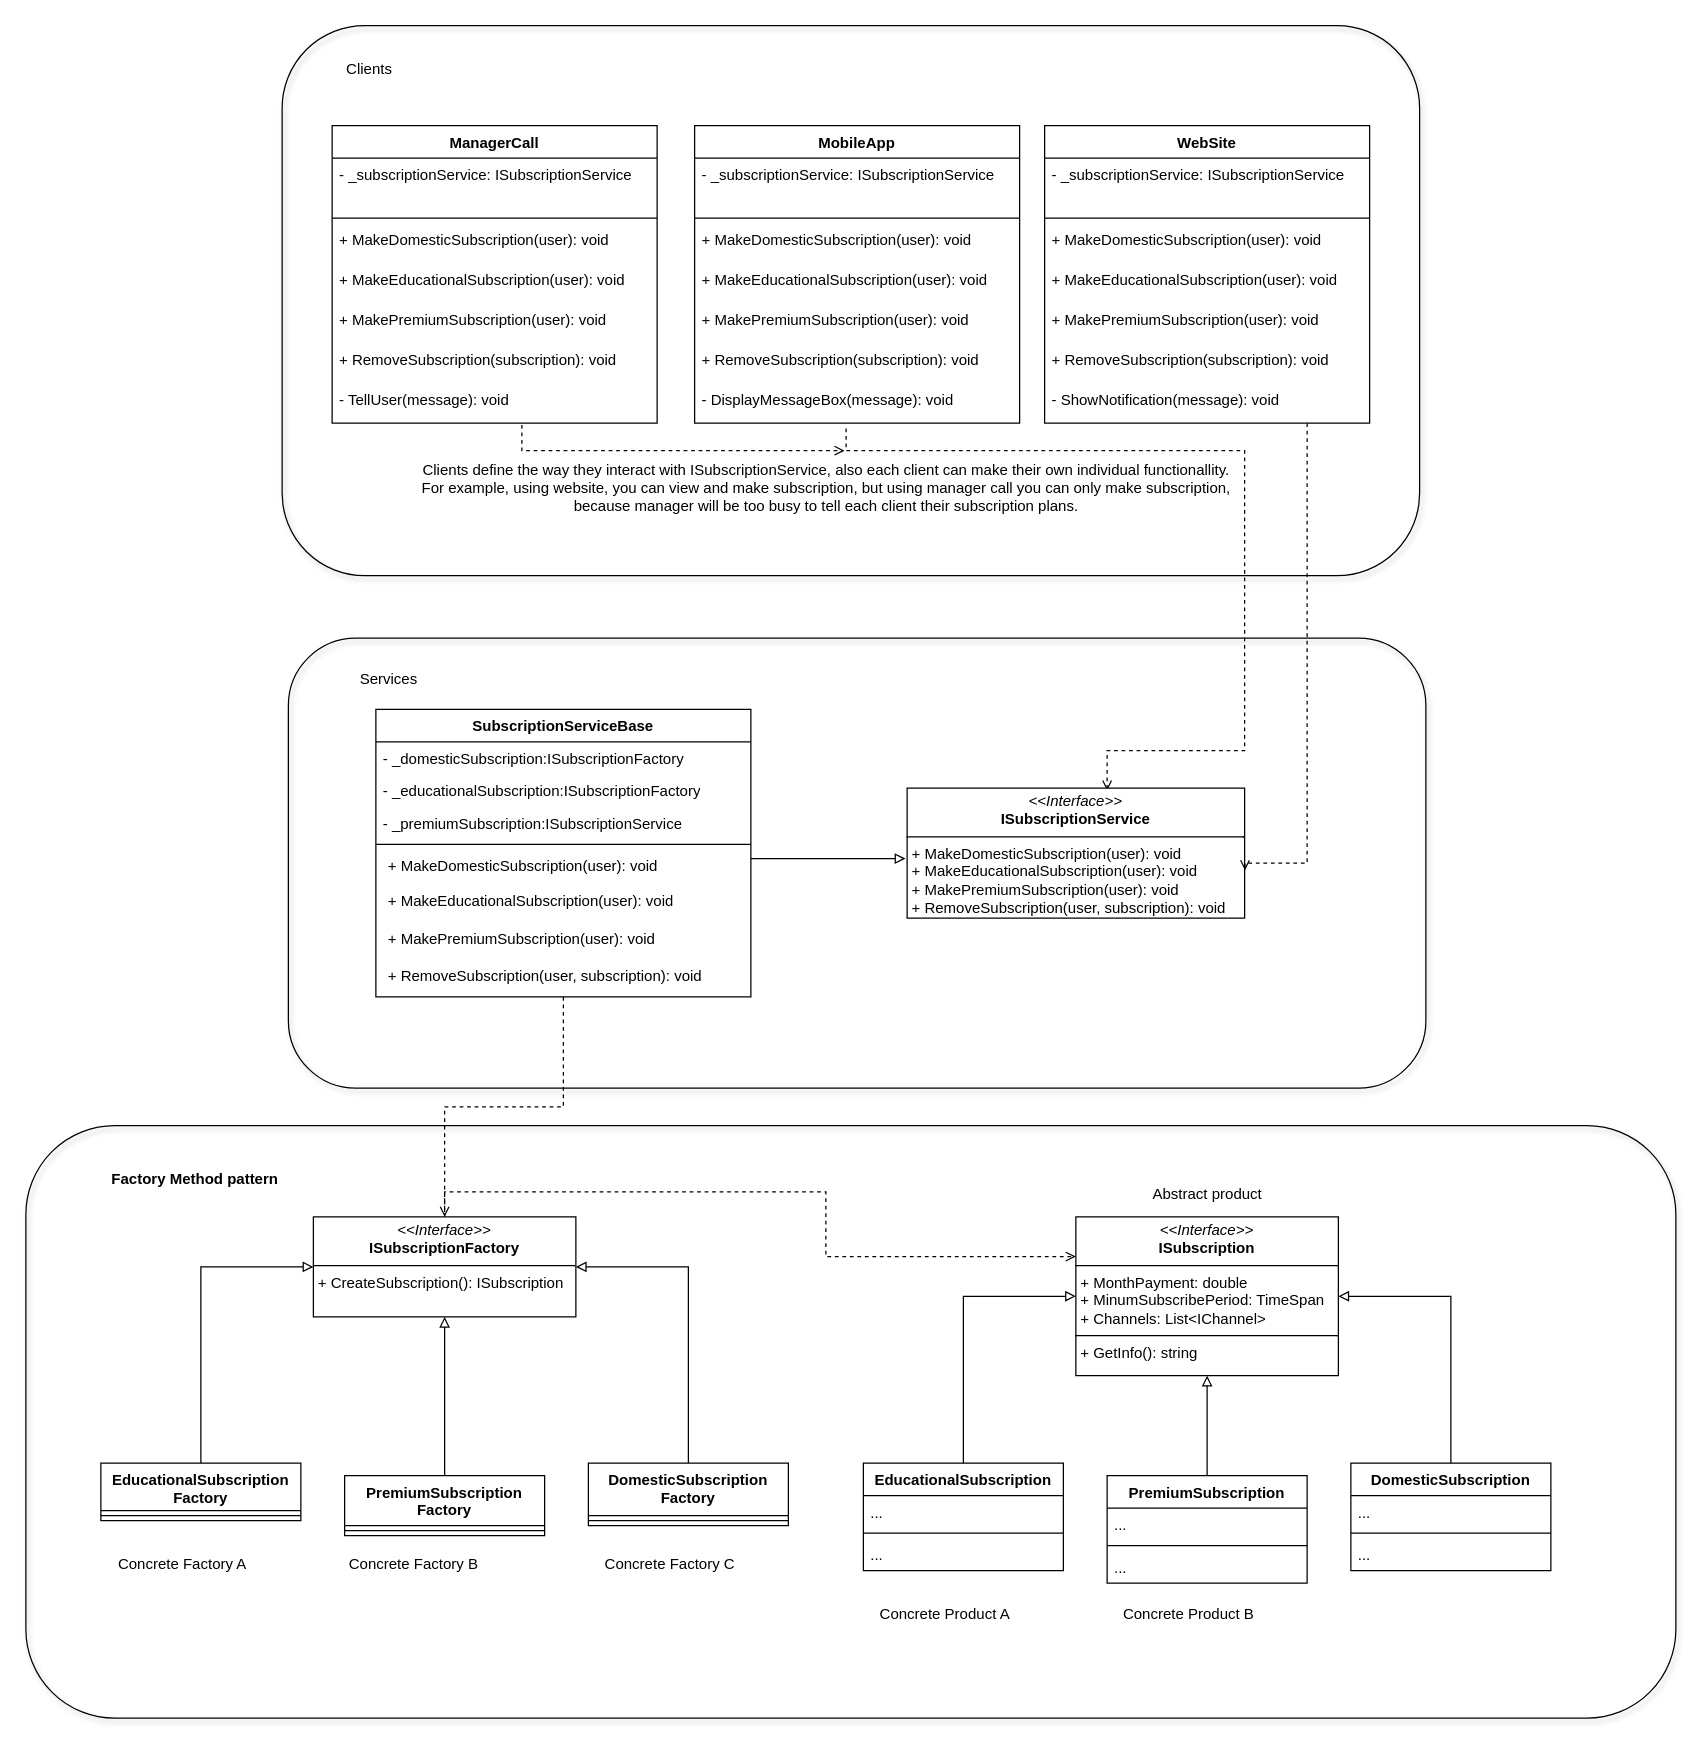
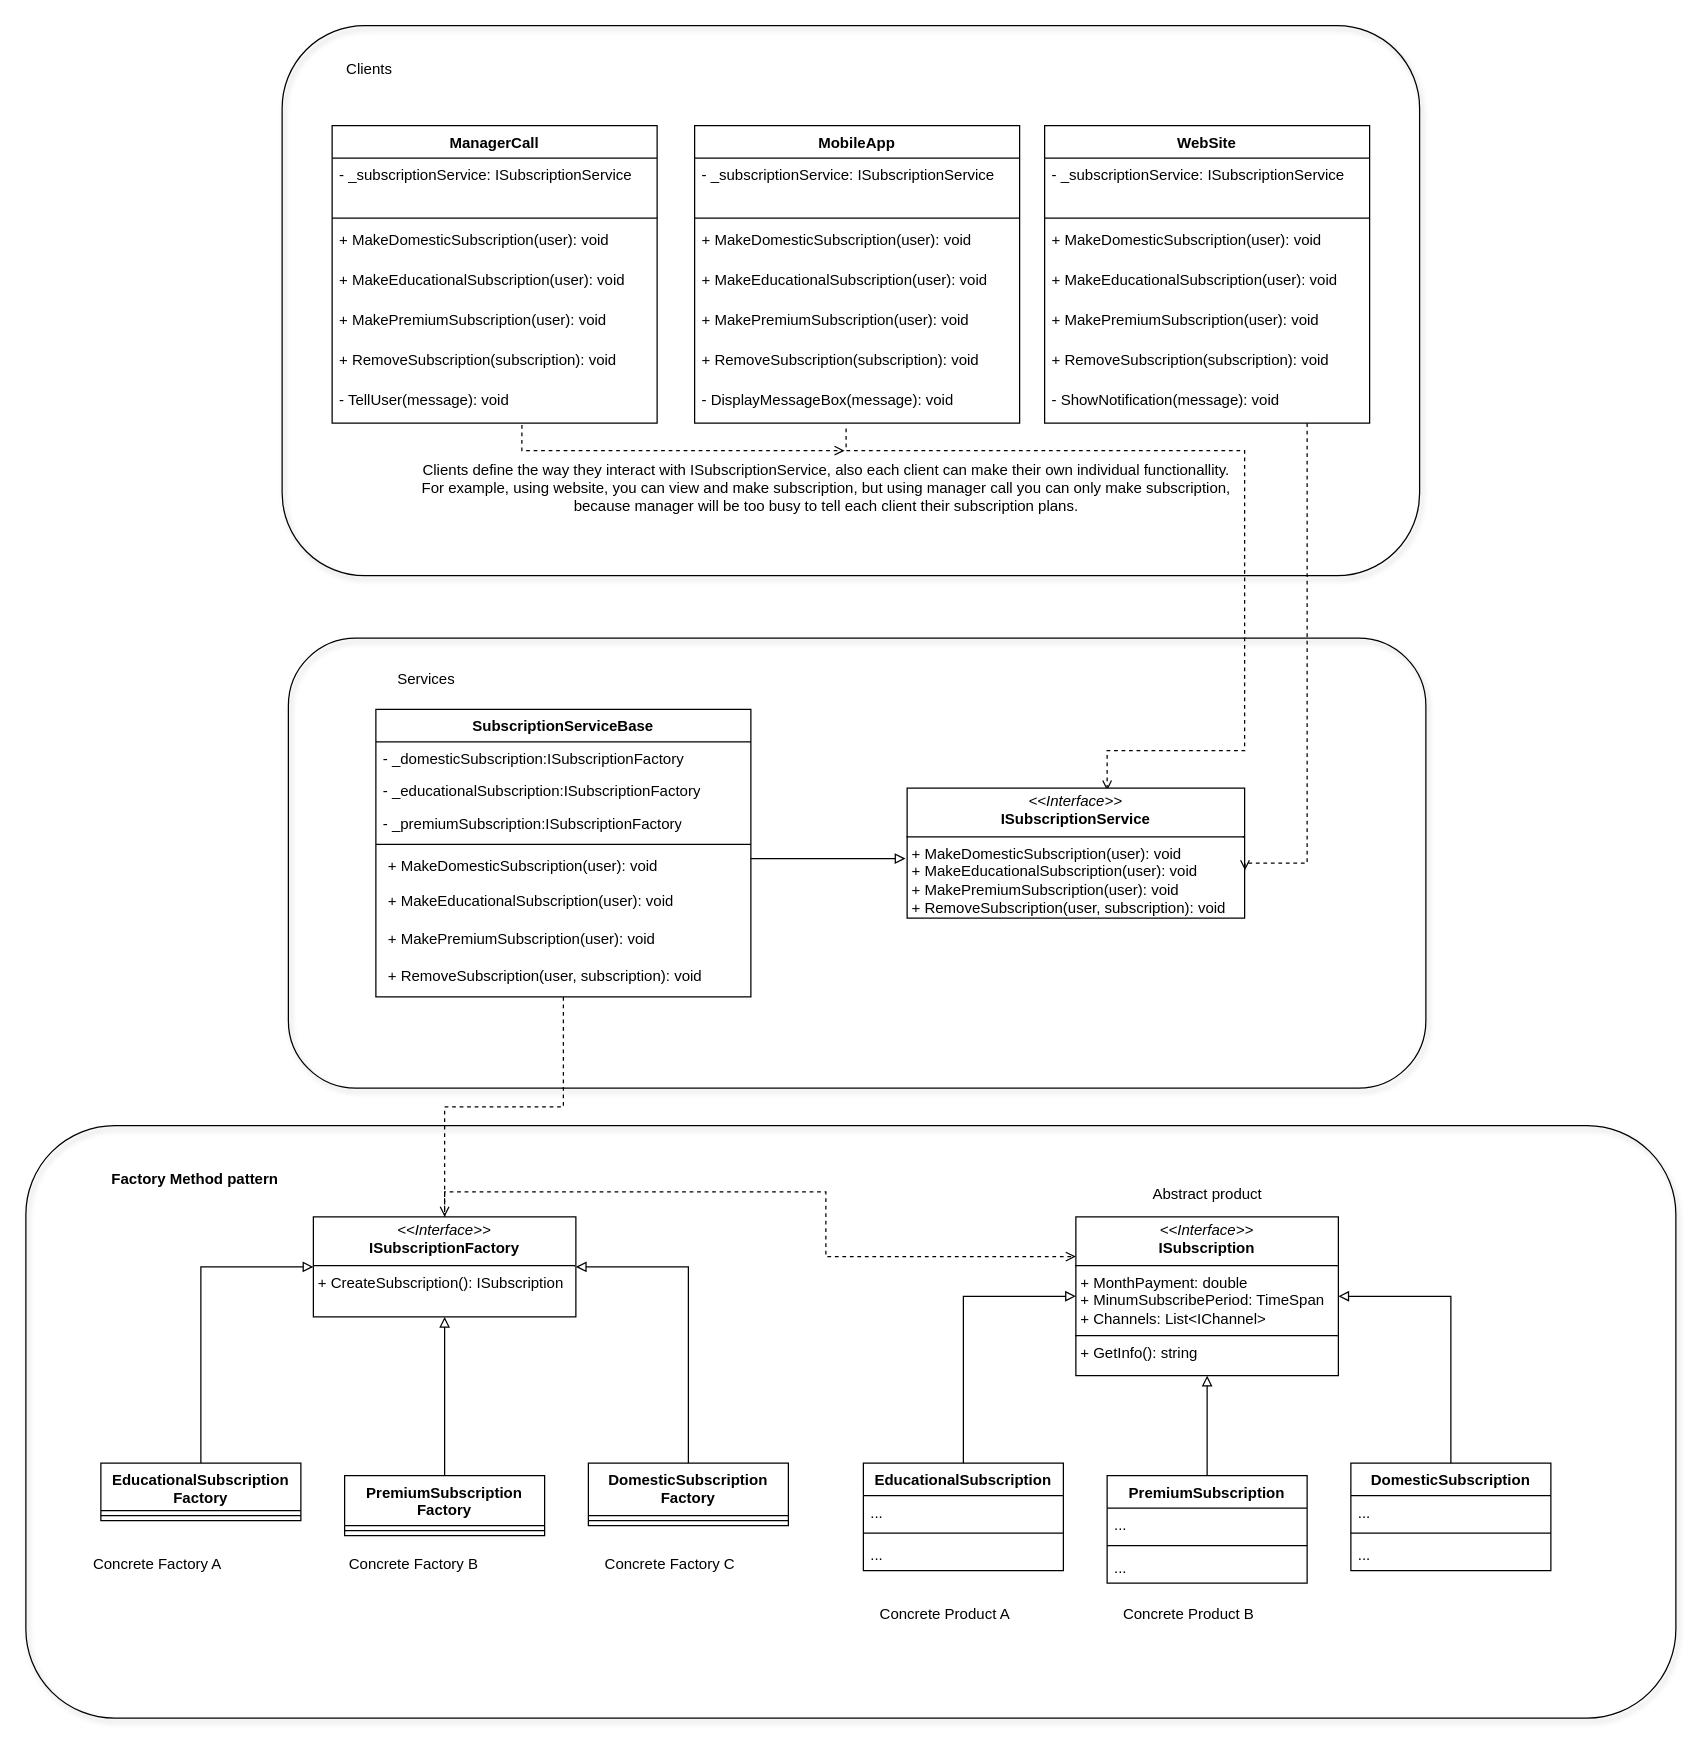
- <mxCell id="78" value="Services" style="text;html=1;align=center;verticalAlign=middle;resizable=0;points=[];autosize=1;strokeColor=none;fillColor=none;" vertex="1" parent="1"><mxGeometry x="275" y="528" width="70" height="30" as="geometry" /></mxCell>
+ <mxCell id="78" value="Services" style="text;html=1;align=center;verticalAlign=middle;resizable=0;points=[];autosize=1;strokeColor=none;fillColor=none;" vertex="1" parent="1"><mxGeometry x="305" y="528" width="70" height="30" as="geometry" /></mxCell>
- <mxCell id="68" value="- _premiumSubscription:ISubscriptionService" style="text;strokeColor=none;fillColor=none;align=left;verticalAlign=top;spacingLeft=4;spacingRight=4;overflow=hidden;rotatable=0;points=[[0,0.5],[1,0.5]];portConstraint=eastwest;whiteSpace=wrap;html=1;" vertex="1" parent="65"><mxGeometry y="78" width="300" height="26" as="geometry" /></mxCell>
+ <mxCell id="68" value="- _premiumSubscription:ISubscriptionFactory" style="text;strokeColor=none;fillColor=none;align=left;verticalAlign=top;spacingLeft=4;spacingRight=4;overflow=hidden;rotatable=0;points=[[0,0.5],[1,0.5]];portConstraint=eastwest;whiteSpace=wrap;html=1;" vertex="1" parent="65"><mxGeometry y="78" width="300" height="26" as="geometry" /></mxCell>
- <mxCell id="61" value="Concrete Factory A" style="text;html=1;align=center;verticalAlign=middle;resizable=0;points=[];autosize=1;strokeColor=none;fillColor=none;" vertex="1" parent="1"><mxGeometry x="80" y="1236" width="130" height="30" as="geometry" /></mxCell>
+ <mxCell id="61" value="Concrete Factory A" style="text;html=1;align=center;verticalAlign=middle;resizable=0;points=[];autosize=1;strokeColor=none;fillColor=none;" vertex="1" parent="1"><mxGeometry x="60" y="1236" width="130" height="30" as="geometry" /></mxCell>
